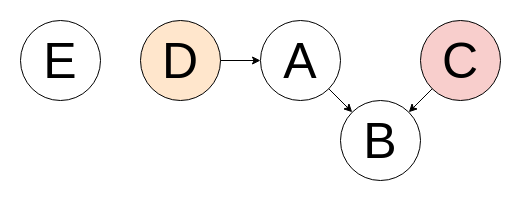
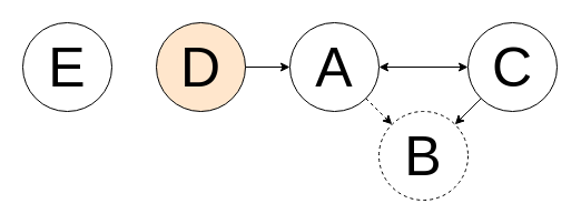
+ <mxCell id="9" value="" style="endArrow=classic;startArrow=classic;html=1;entryX=0;entryY=0.5;entryDx=0;entryDy=0;exitX=1;exitY=0.5;exitDx=0;exitDy=0;" edge="1" parent="1" source="2" target="4"><mxGeometry width="50" height="50" relative="1" as="geometry"><mxPoint x="90" y="210" as="sourcePoint" /><mxPoint x="140" y="160" as="targetPoint" /></mxGeometry></mxCell>
- <mxCell id="4" value="&lt;font style=&quot;font-size: 50px&quot;&gt;C&lt;/font&gt;" style="ellipse;whiteSpace=wrap;html=1;aspect=fixed;fillColor=#f8cecc;" vertex="1" parent="1"><mxGeometry x="420" y="20" width="80" height="80" as="geometry" /></mxCell>
+ <mxCell id="4" value="&lt;font style=&quot;font-size: 50px&quot;&gt;C&lt;/font&gt;" style="ellipse;whiteSpace=wrap;html=1;aspect=fixed;" vertex="1" parent="1"><mxGeometry x="420" y="20" width="80" height="80" as="geometry" /></mxCell>
- <mxCell id="7" value="" style="endArrow=classic;html=1;entryX=0;entryY=0;entryDx=0;entryDy=0;exitX=1;exitY=1;exitDx=0;exitDy=0;" edge="1" parent="1" source="2" target="3"><mxGeometry width="50" height="50" relative="1" as="geometry"><mxPoint x="30" y="230" as="sourcePoint" /><mxPoint x="80" y="180" as="targetPoint" /></mxGeometry></mxCell>
+ <mxCell id="7" value="" style="endArrow=classic;html=1;entryX=0;entryY=0;entryDx=0;entryDy=0;exitX=1;exitY=1;exitDx=0;exitDy=0;dashed=1;" edge="1" parent="1" source="2" target="3"><mxGeometry width="50" height="50" relative="1" as="geometry"><mxPoint x="30" y="230" as="sourcePoint" /><mxPoint x="80" y="180" as="targetPoint" /></mxGeometry></mxCell>
- <mxCell id="3" value="&lt;font style=&quot;font-size: 50px&quot;&gt;B&lt;/font&gt;" style="ellipse;whiteSpace=wrap;html=1;aspect=fixed;" vertex="1" parent="1"><mxGeometry x="340" y="100" width="80" height="80" as="geometry" /></mxCell>
+ <mxCell id="3" value="&lt;font style=&quot;font-size: 50px&quot;&gt;B&lt;/font&gt;" style="ellipse;whiteSpace=wrap;html=1;aspect=fixed;dashed=1;" vertex="1" parent="1"><mxGeometry x="340" y="100" width="80" height="80" as="geometry" /></mxCell>
